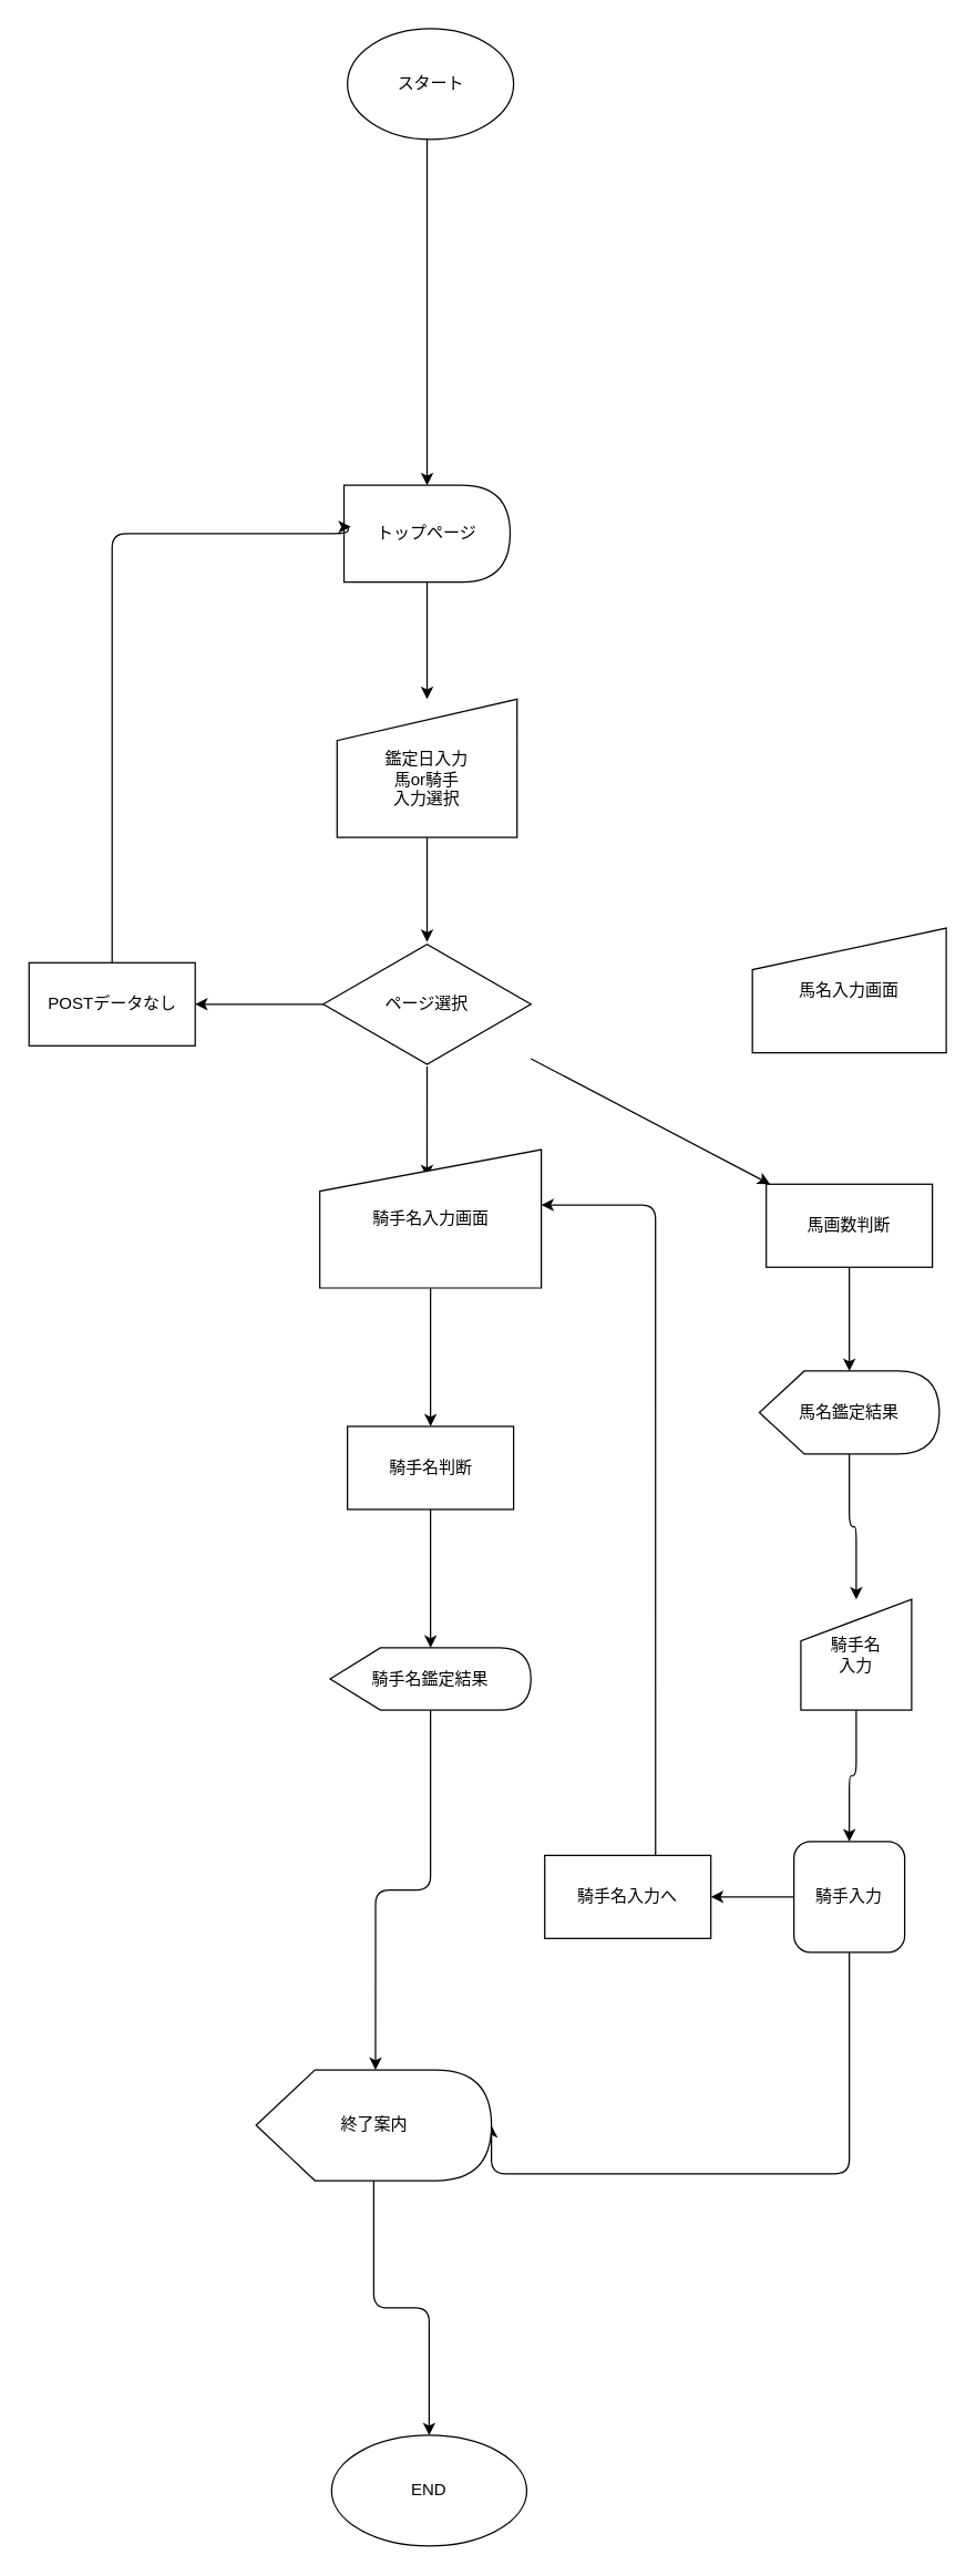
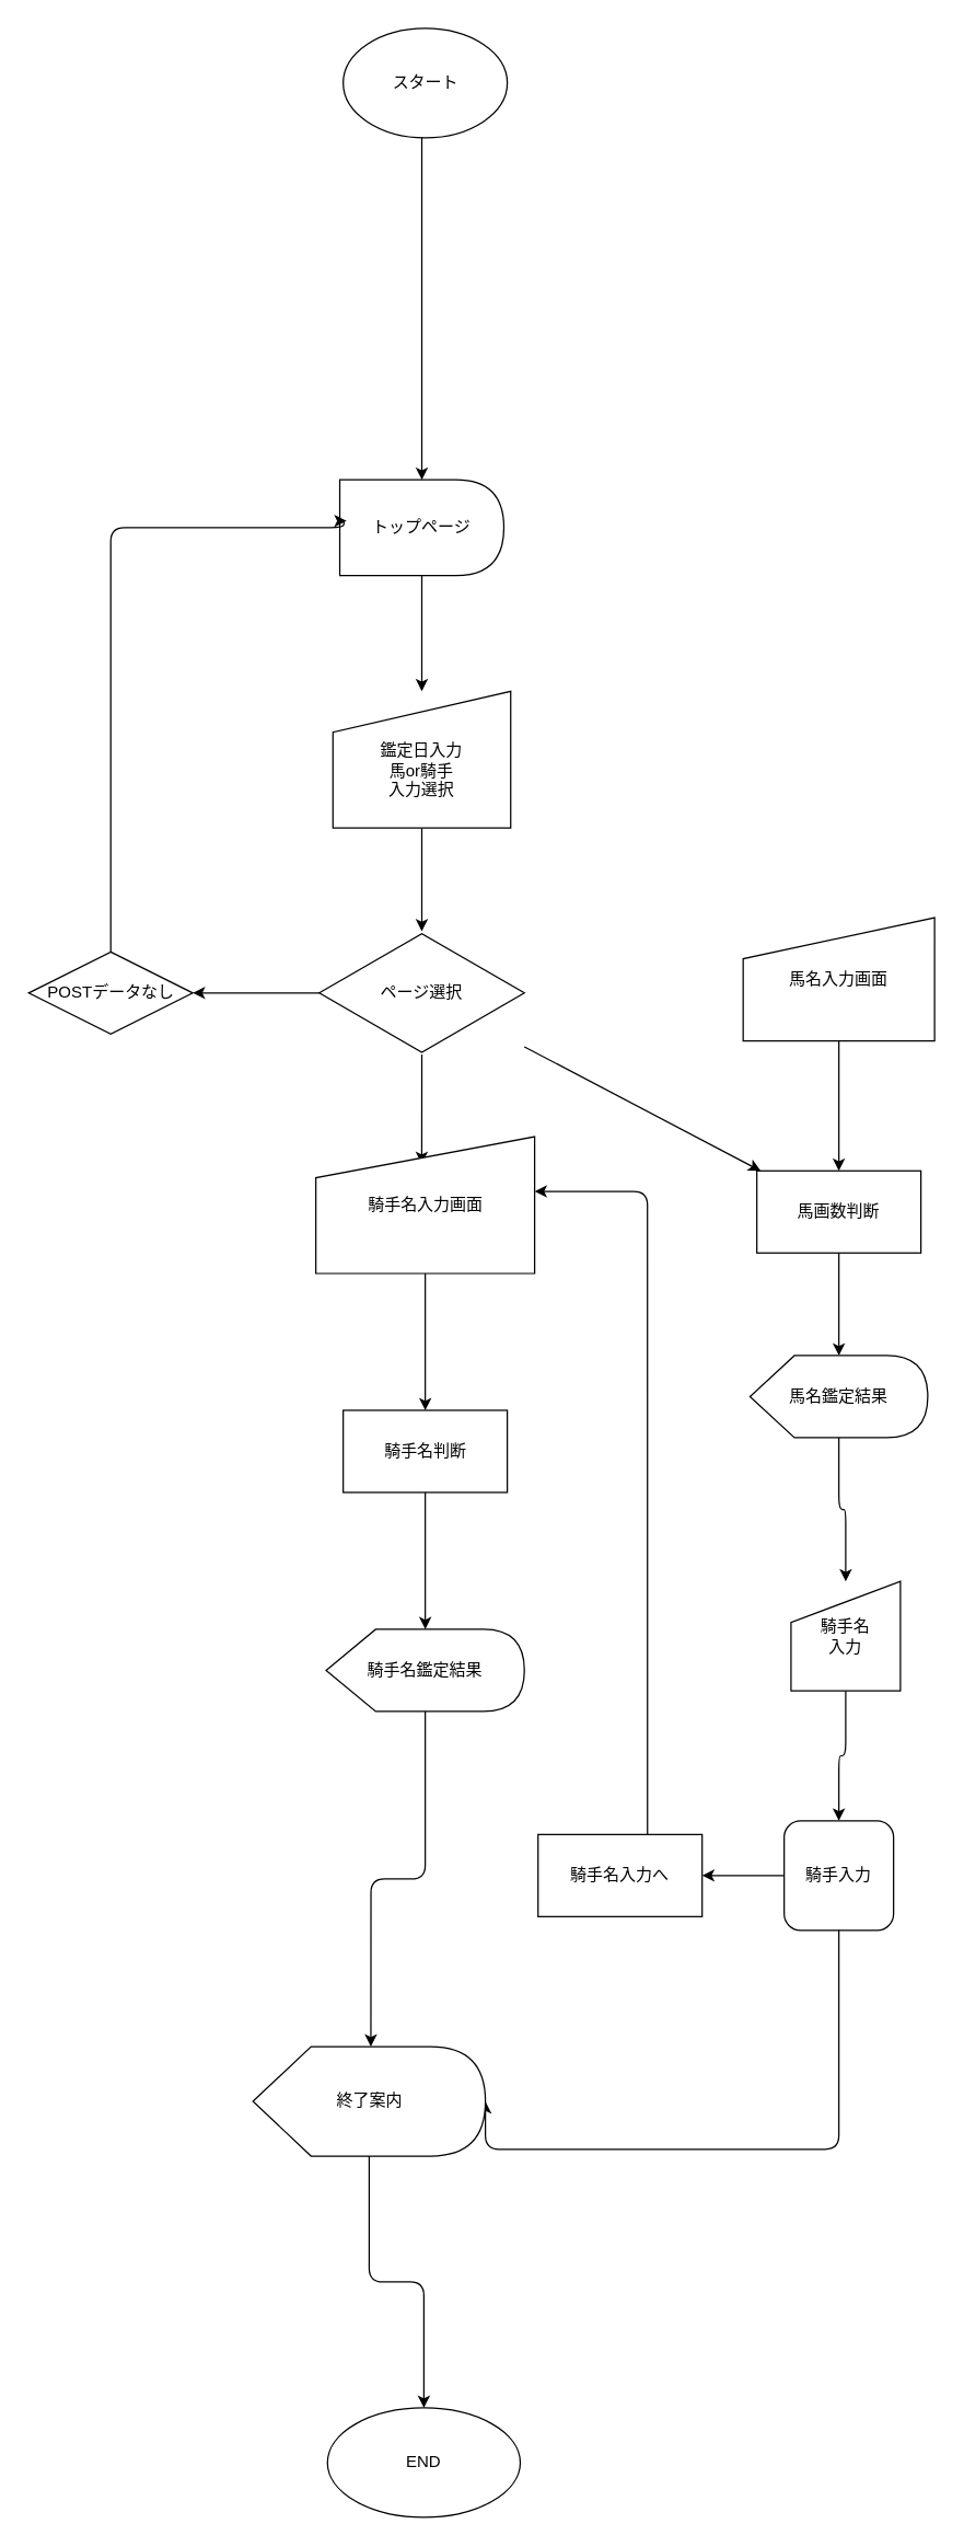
- <mxCell id="12" value="POSTデータなし" style="whiteSpace=wrap;html=1;" parent="1" vertex="1"><mxGeometry x="20.5" y="695" width="120" height="60" as="geometry" /></mxCell>
+ <mxCell id="12" value="POSTデータなし" style="rhombus;whiteSpace=wrap;html=1;" parent="1" vertex="1"><mxGeometry x="20.5" y="695" width="120" height="60" as="geometry" /></mxCell>
+ <mxCell id="15" value="" style="edgeStyle=orthogonalEdgeStyle;html=1;" parent="1" source="16" target="21" edge="1"><mxGeometry relative="1" as="geometry" /></mxCell>
- <mxCell id="23" value="騎手名鑑定結果" style="shape=display;whiteSpace=wrap;html=1;" parent="1" vertex="1"><mxGeometry x="238" y="1190" width="145" height="45" as="geometry" /></mxCell>
+ <mxCell id="23" value="騎手名鑑定結果" style="shape=display;whiteSpace=wrap;html=1;" parent="1" vertex="1"><mxGeometry x="238" y="1190" width="145" height="60" as="geometry" /></mxCell>
